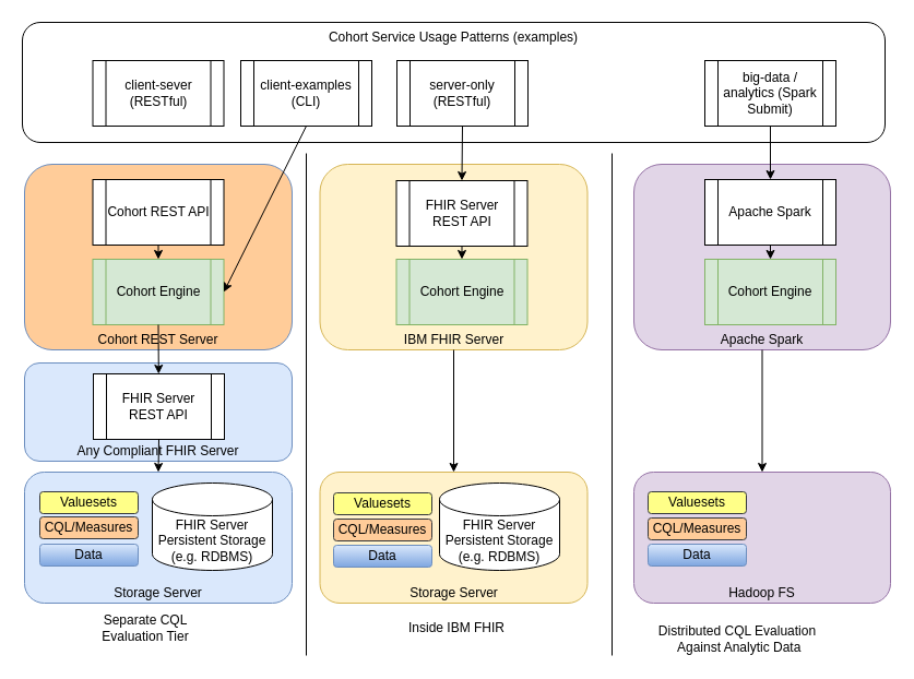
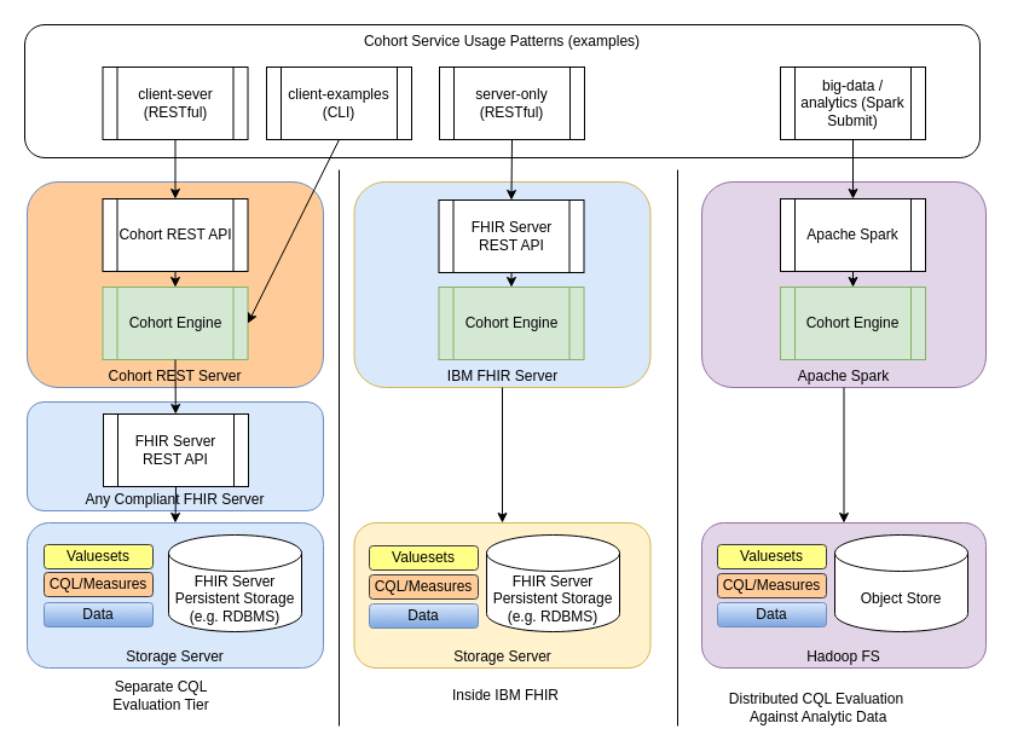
+ <mxCell id="49" value="" style="endArrow=classic;html=1;exitX=0.5;exitY=1;exitDx=0;exitDy=0;entryX=0.5;entryY=0;entryDx=0;entryDy=0;" parent="1" source="12" target="19" edge="1"><mxGeometry width="50" height="50" relative="1" as="geometry"><mxPoint x="435" y="125" as="sourcePoint" /><mxPoint x="435" y="180" as="targetPoint" /></mxGeometry></mxCell>
- <mxCell id="22" value="IBM FHIR Server" style="rounded=1;whiteSpace=wrap;html=1;verticalAlign=bottom;fillColor=#fff2cc;strokeColor=#d6b656;" parent="21" vertex="1"><mxGeometry width="245" height="170" as="geometry" /></mxCell>
+ <mxCell id="22" value="IBM FHIR Server" style="rounded=1;whiteSpace=wrap;html=1;verticalAlign=bottom;fillColor=#dae8fc;strokeColor=#d6b656;" parent="21" vertex="1"><mxGeometry width="245" height="170" as="geometry" /></mxCell>
+ <mxCell id="38" value="Object Store" style="shape=cylinder3;whiteSpace=wrap;html=1;boundedLbl=1;backgroundOutline=1;size=15;" parent="1" vertex="1"><mxGeometry x="690" y="442" width="110" height="80" as="geometry" /></mxCell>
